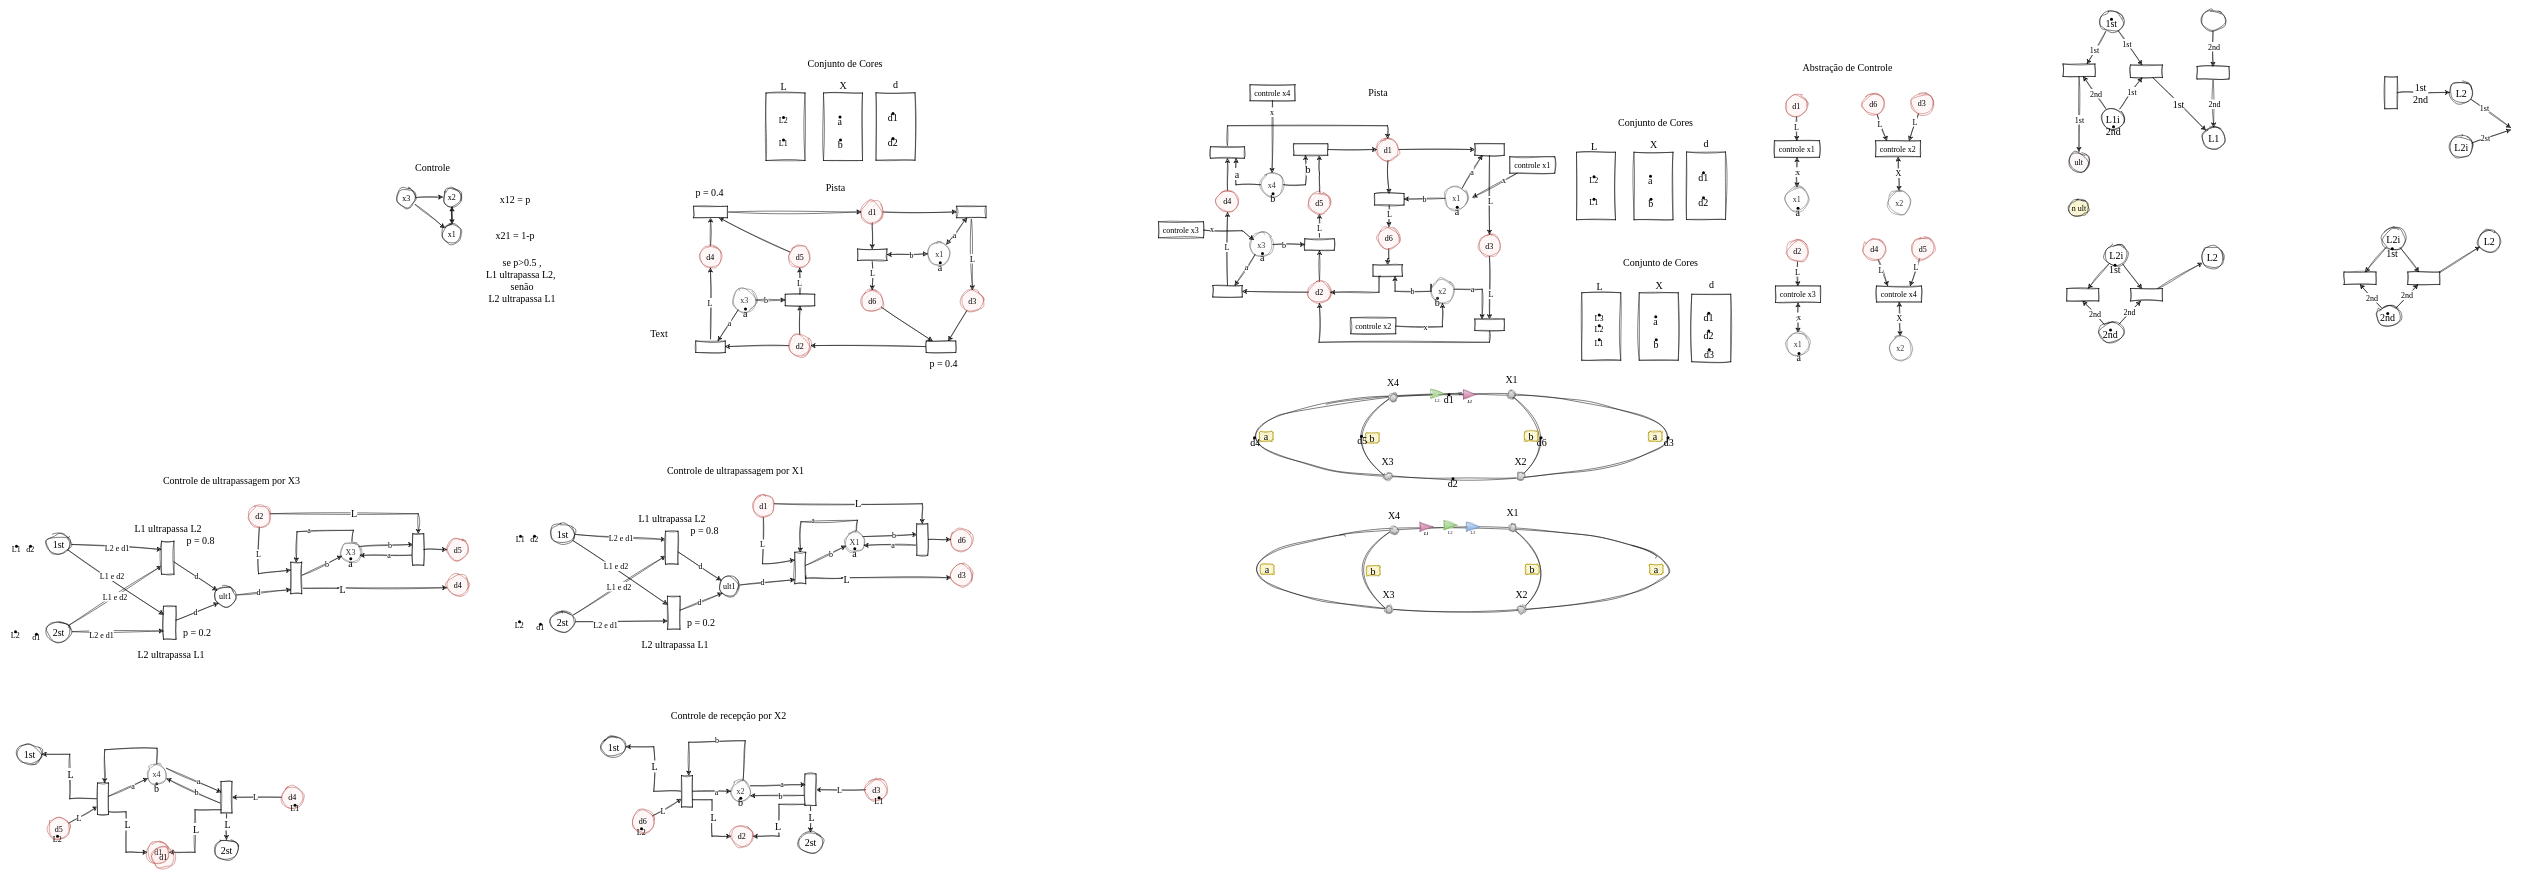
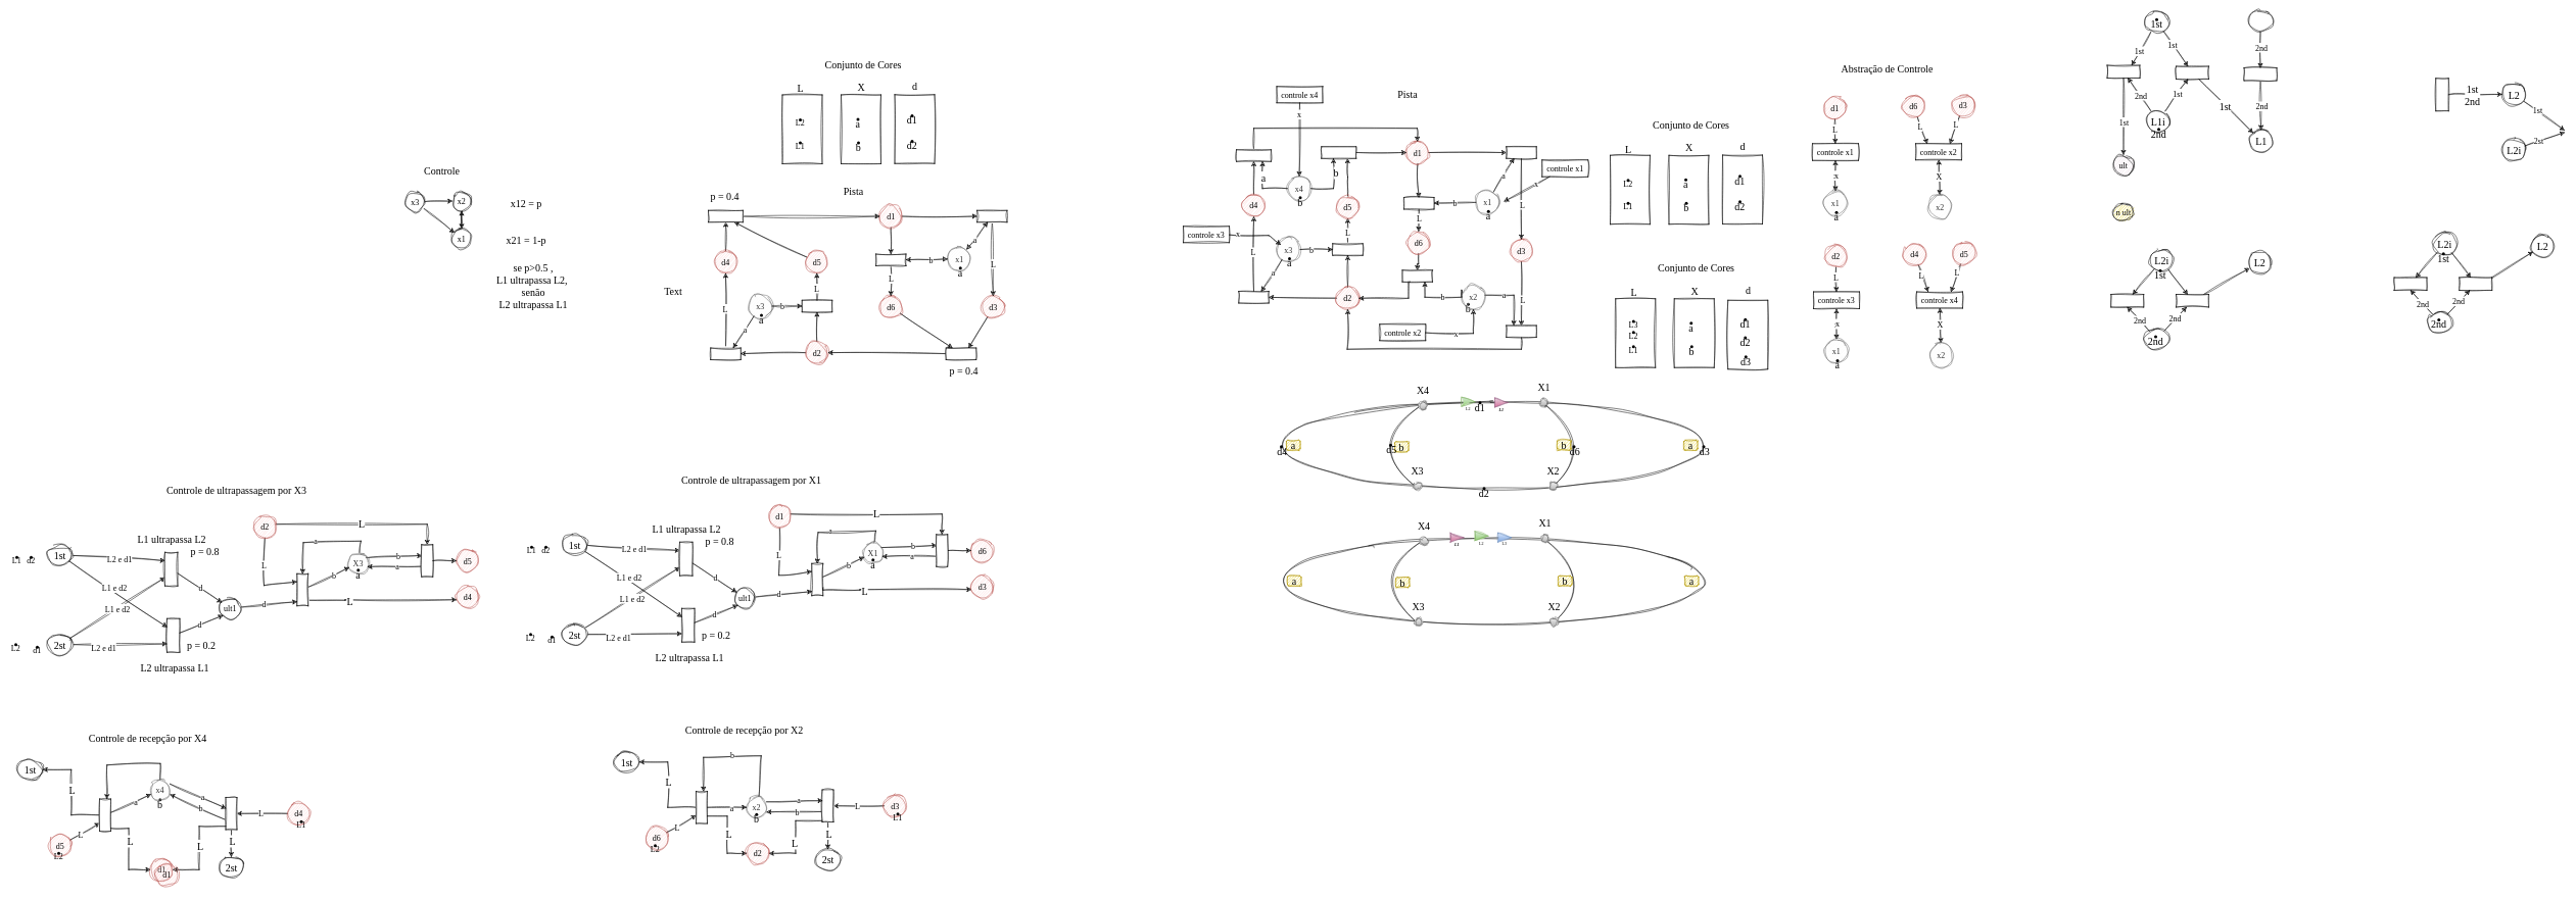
- <mxCell id="155" value="Text" style="text;html=1;align=center;verticalAlign=middle;resizable=0;points=[];autosize=1;strokeColor=none;fillColor=none;fontSize=20;fontFamily=Architects Daughter;" parent="1" vertex="1"><mxGeometry x="1287" y="647" width="59" height="36" as="geometry" /></mxCell>
+ <mxCell id="155" value="Text" style="text;html=1;align=center;verticalAlign=middle;resizable=0;points=[];autosize=1;strokeColor=none;fillColor=none;fontSize=20;fontFamily=Architects Daughter;" parent="1" vertex="1"><mxGeometry x="1287" y="552" width="59" height="36" as="geometry" /></mxCell>
+ <mxCell id="366" value="Controle de recepção por X4" style="text;html=1;align=center;verticalAlign=middle;resizable=0;points=[];autosize=1;strokeColor=none;fillColor=none;fontSize=20;fontFamily=Architects Daughter;fontColor=default;" parent="1" vertex="1"><mxGeometry x="137.5" y="1427" width="300" height="36" as="geometry" /></mxCell>
